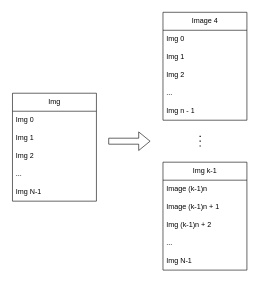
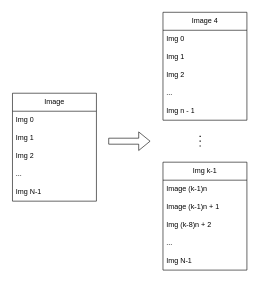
- <mxCell id="3" value="Img" style="swimlane;fontStyle=0;childLayout=stackLayout;horizontal=1;startSize=30;horizontalStack=0;resizeParent=1;resizeParentMax=0;resizeLast=0;collapsible=1;marginBottom=0;whiteSpace=wrap;html=1;container=0;" parent="2" vertex="1"><mxGeometry width="140" height="180" as="geometry" /></mxCell>
+ <mxCell id="3" value="Image" style="swimlane;fontStyle=0;childLayout=stackLayout;horizontal=1;startSize=30;horizontalStack=0;resizeParent=1;resizeParentMax=0;resizeLast=0;collapsible=1;marginBottom=0;whiteSpace=wrap;html=1;container=0;" parent="2" vertex="1"><mxGeometry width="140" height="180" as="geometry" /></mxCell>
- <mxCell id="16" value="&lt;font style=&quot;vertical-align: inherit;&quot;&gt;&lt;font style=&quot;vertical-align: inherit;&quot;&gt;&lt;font style=&quot;vertical-align: inherit;&quot;&gt;&lt;font style=&quot;vertical-align: inherit;&quot;&gt;Img (k-1)n + 2&lt;/font&gt;&lt;/font&gt;&lt;/font&gt;&lt;/font&gt;" style="text;strokeColor=none;fillColor=none;align=left;verticalAlign=middle;spacingLeft=4;spacingRight=4;overflow=hidden;points=[[0,0.5],[1,0.5]];portConstraint=eastwest;rotatable=0;whiteSpace=wrap;html=1;" parent="10" vertex="1"><mxGeometry y="90" width="140" height="30" as="geometry" /></mxCell>
+ <mxCell id="16" value="&lt;font style=&quot;vertical-align: inherit;&quot;&gt;&lt;font style=&quot;vertical-align: inherit;&quot;&gt;&lt;font style=&quot;vertical-align: inherit;&quot;&gt;&lt;font style=&quot;vertical-align: inherit;&quot;&gt;Img (k-8)n + 2&lt;/font&gt;&lt;/font&gt;&lt;/font&gt;&lt;/font&gt;" style="text;strokeColor=none;fillColor=none;align=left;verticalAlign=middle;spacingLeft=4;spacingRight=4;overflow=hidden;points=[[0,0.5],[1,0.5]];portConstraint=eastwest;rotatable=0;whiteSpace=wrap;html=1;" parent="10" vertex="1"><mxGeometry y="90" width="140" height="30" as="geometry" /></mxCell>
